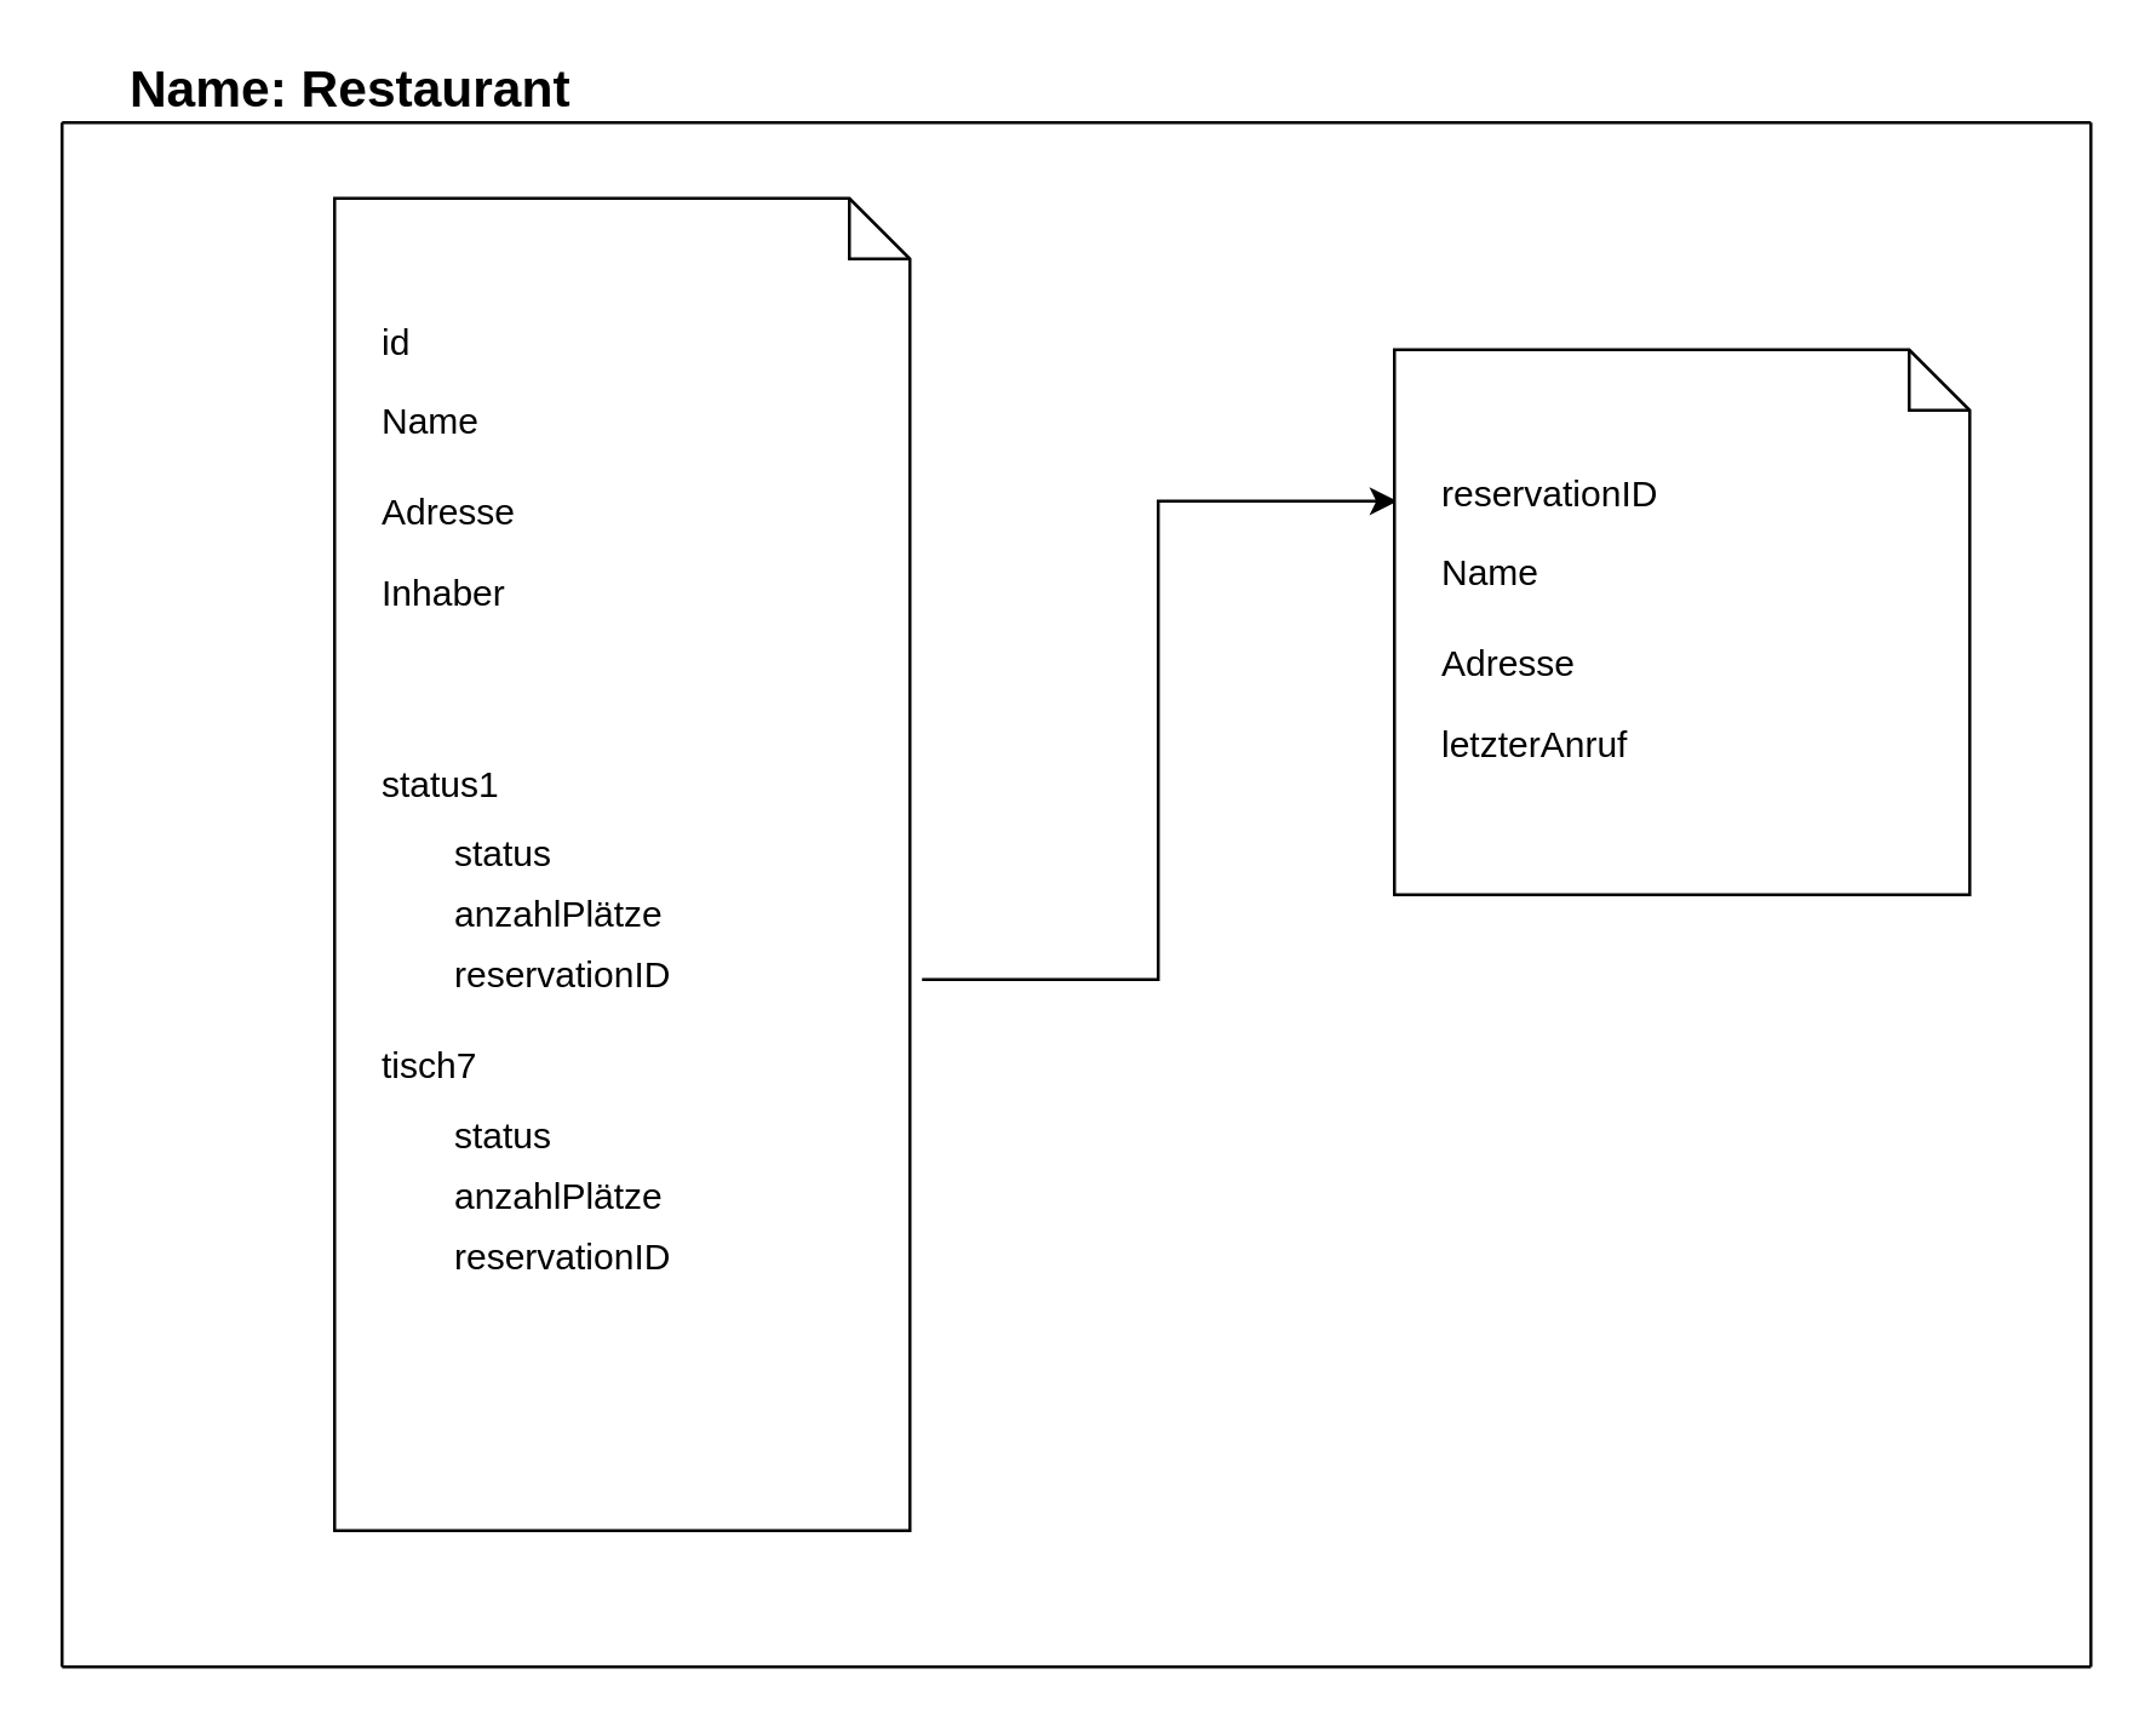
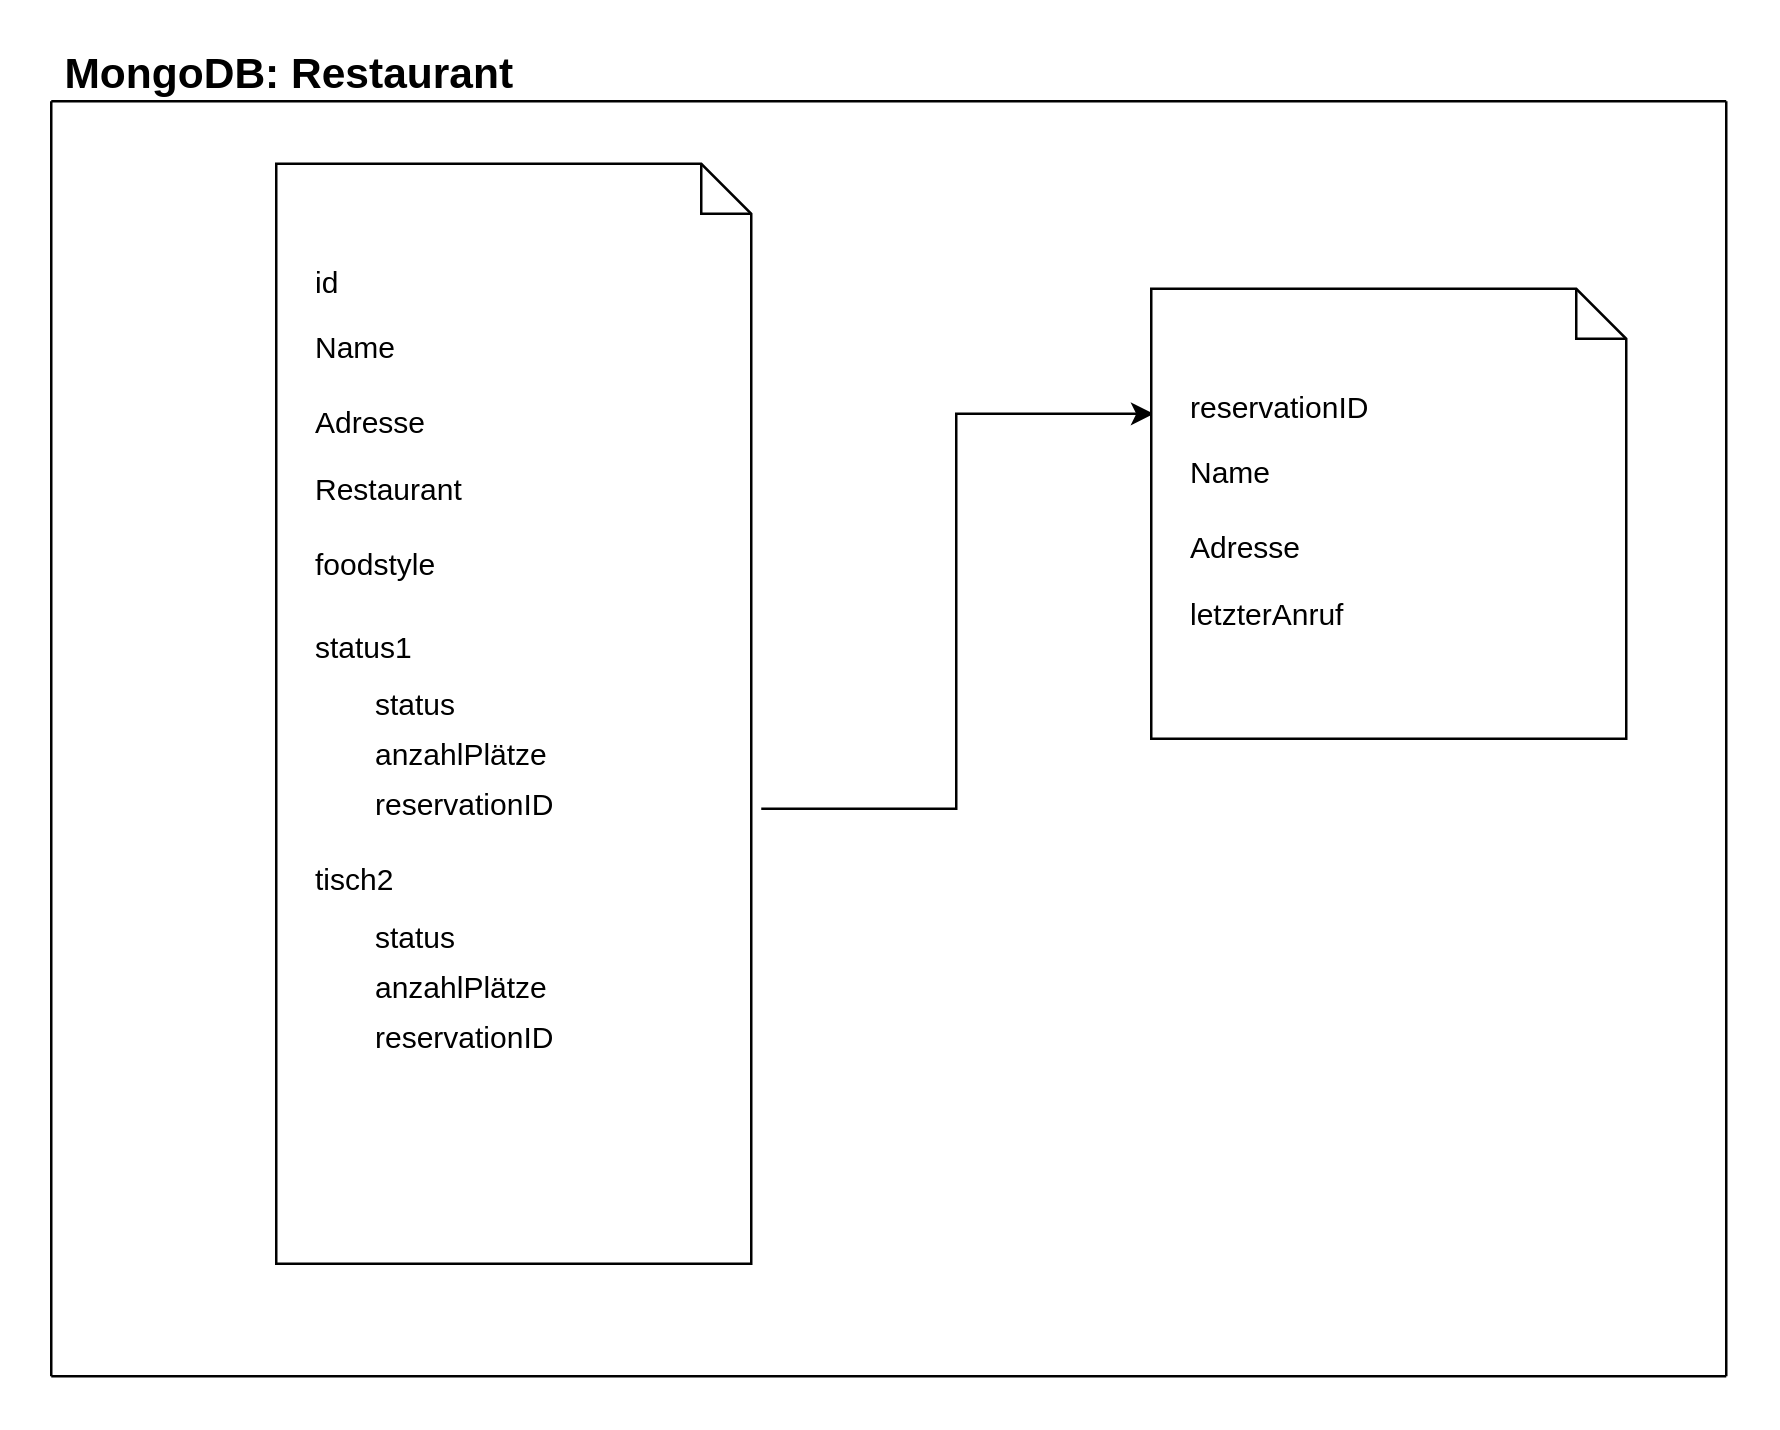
- <mxCell id="22" value="&lt;b&gt;&lt;font style=&quot;font-size: 17px&quot;&gt;Name: Restaurant&lt;/font&gt;&lt;/b&gt;" style="text;html=1;align=center;verticalAlign=middle;resizable=0;points=[];autosize=1;" vertex="1" parent="1"><mxGeometry x="20" y="20" width="190" height="20" as="geometry" /></mxCell>
+ <mxCell id="22" value="&lt;b&gt;&lt;font style=&quot;font-size: 17px&quot;&gt;MongoDB: Restaurant&lt;/font&gt;&lt;/b&gt;" style="text;html=1;align=center;verticalAlign=middle;resizable=0;points=[];autosize=1;" vertex="1" parent="1"><mxGeometry x="20" y="20" width="190" height="20" as="geometry" /></mxCell>
- <mxCell id="6" value="Inhaber" style="text;strokeColor=none;fillColor=none;spacingLeft=4;spacingRight=4;overflow=hidden;rotatable=0;points=[[0,0.5],[1,0.5]];portConstraint=eastwest;fontSize=12;" vertex="1" parent="1"><mxGeometry x="120" y="182" width="160" height="30" as="geometry" /></mxCell>
+ <mxCell id="6" value="Restaurant" style="text;strokeColor=none;fillColor=none;spacingLeft=4;spacingRight=4;overflow=hidden;rotatable=0;points=[[0,0.5],[1,0.5]];portConstraint=eastwest;fontSize=12;" vertex="1" parent="1"><mxGeometry x="120" y="182" width="160" height="30" as="geometry" /></mxCell>
+ <mxCell id="16" value="foodstyle" style="text;strokeColor=none;fillColor=none;spacingLeft=4;spacingRight=4;overflow=hidden;rotatable=0;points=[[0,0.5],[1,0.5]];portConstraint=eastwest;fontSize=12;" vertex="1" parent="1"><mxGeometry x="120" y="212" width="160" height="30" as="geometry" /></mxCell>
- <mxCell id="12" value="tisch7" style="text;strokeColor=none;fillColor=none;spacingLeft=4;spacingRight=4;overflow=hidden;rotatable=0;points=[[0,0.5],[1,0.5]];portConstraint=eastwest;fontSize=12;" vertex="1" parent="1"><mxGeometry x="120" y="338" width="160" height="30" as="geometry" /></mxCell>
+ <mxCell id="12" value="tisch2" style="text;strokeColor=none;fillColor=none;spacingLeft=4;spacingRight=4;overflow=hidden;rotatable=0;points=[[0,0.5],[1,0.5]];portConstraint=eastwest;fontSize=12;" vertex="1" parent="1"><mxGeometry x="120" y="338" width="160" height="30" as="geometry" /></mxCell>
